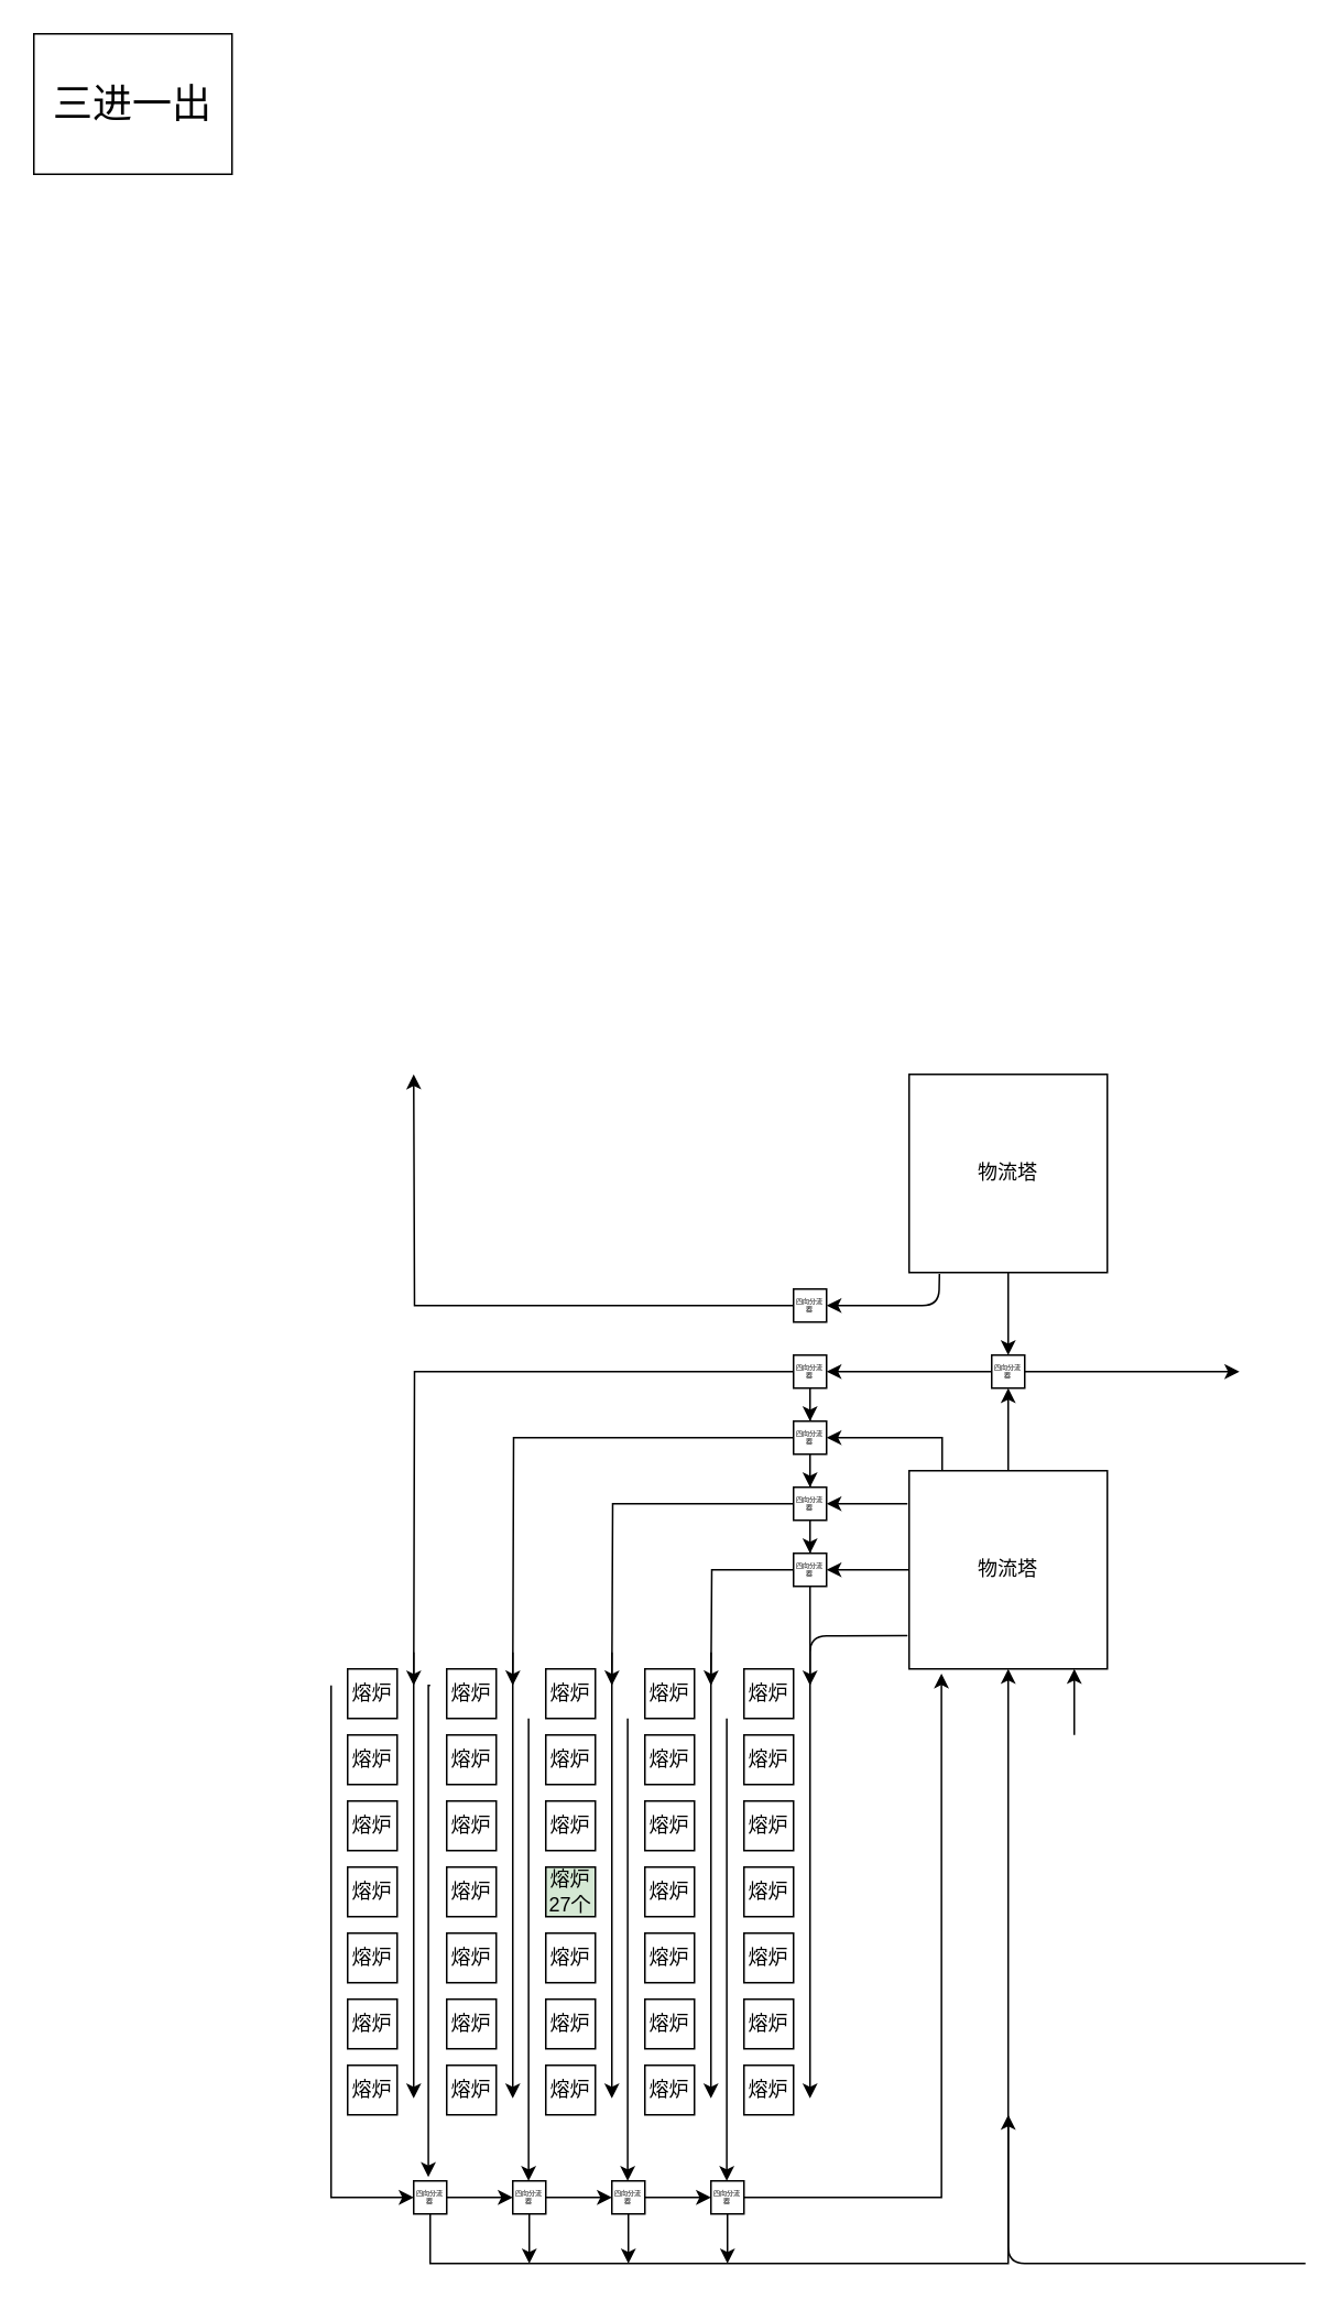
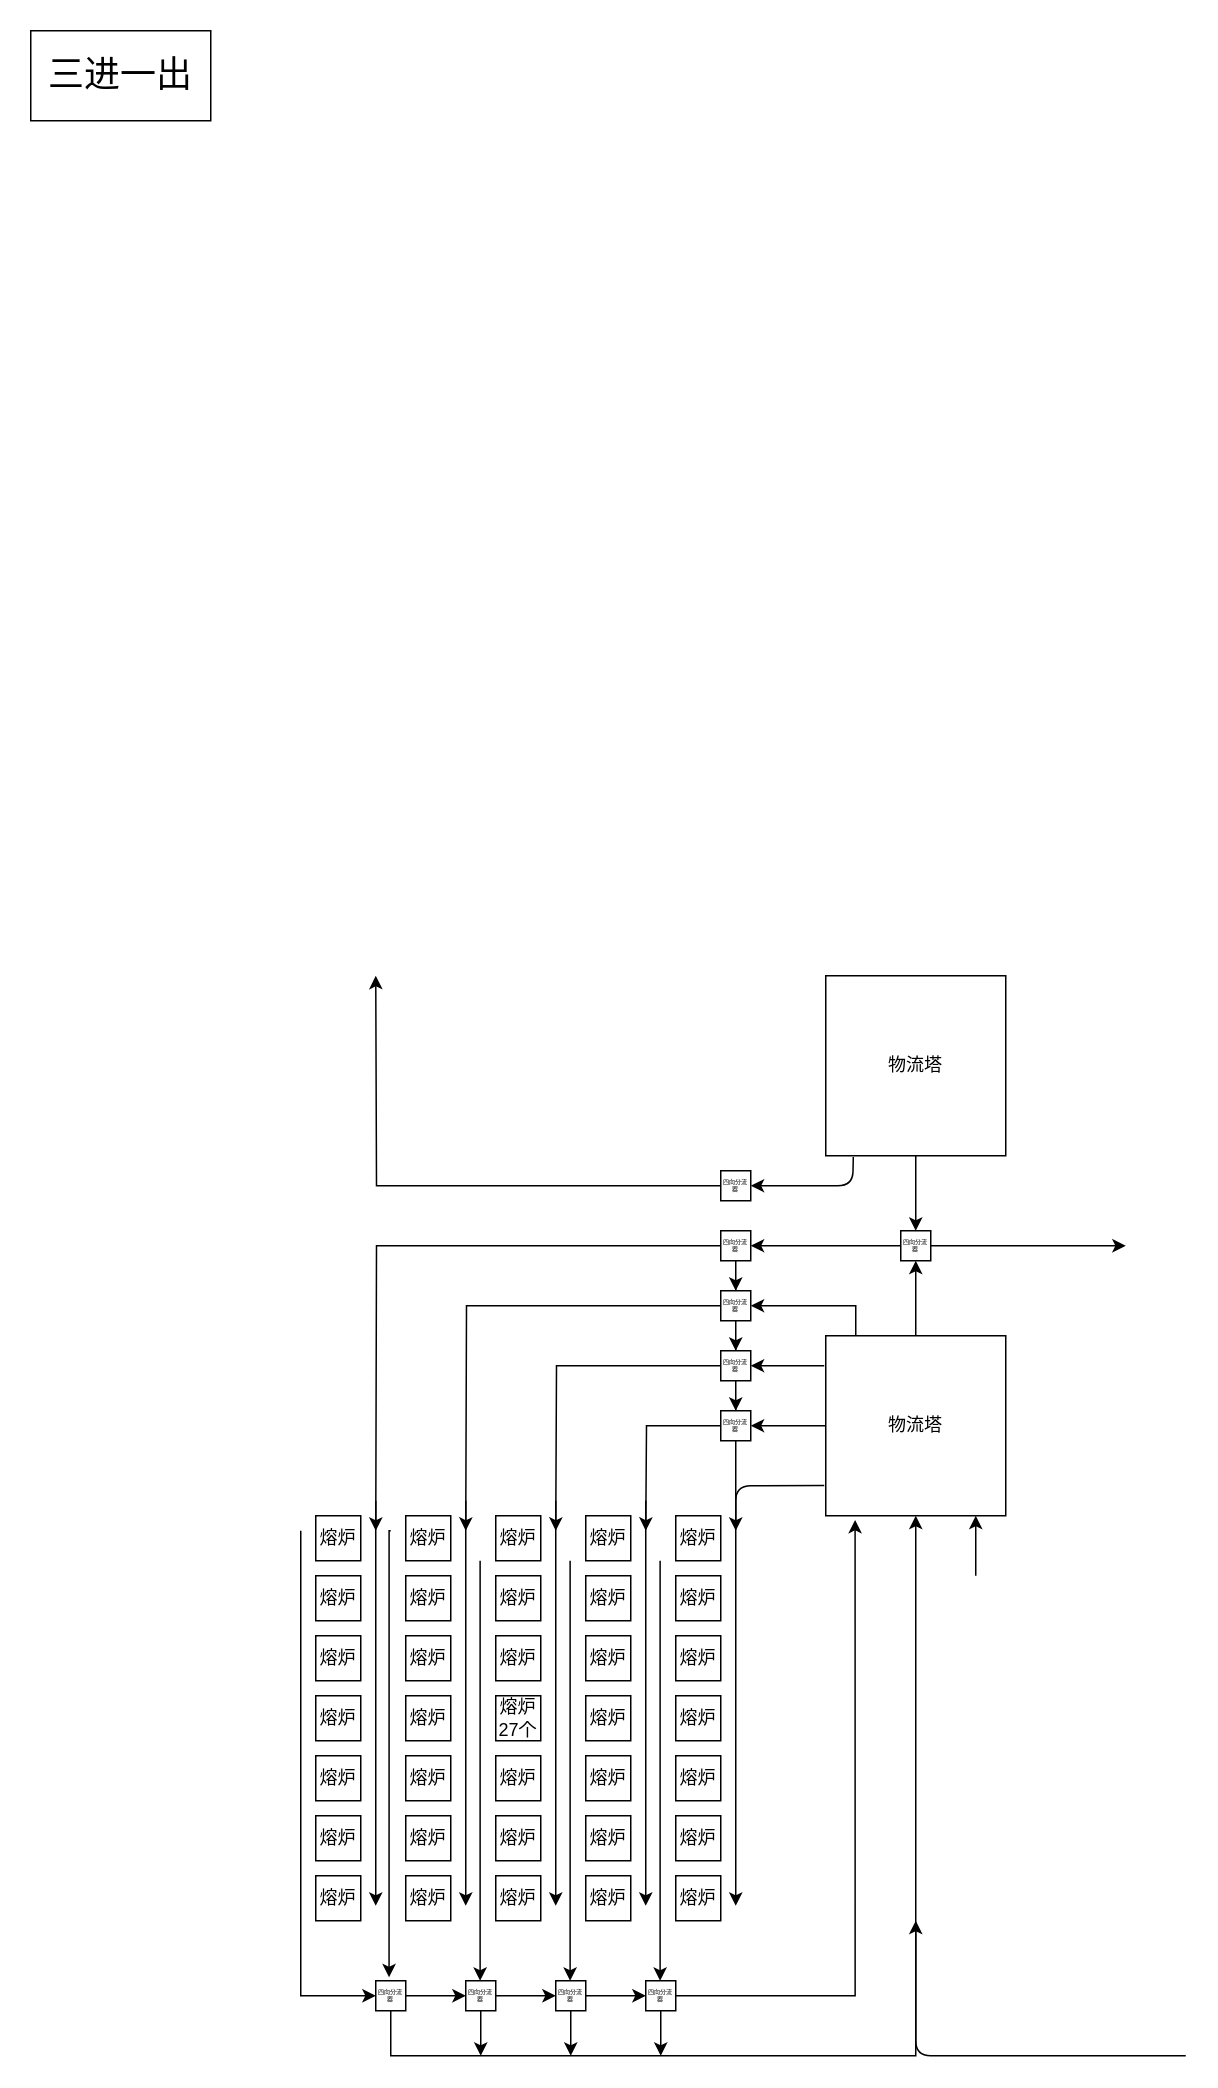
- <mxCell id="86" value="&lt;font style=&quot;font-size: 24px&quot;&gt;三进一出&lt;/font&gt;" style="whiteSpace=wrap;html=1;" vertex="1" parent="1"><mxGeometry x="20" y="20" width="120" height="85" as="geometry" /></mxCell>
+ <mxCell id="86" value="&lt;font style=&quot;font-size: 24px&quot;&gt;三进一出&lt;/font&gt;" style="whiteSpace=wrap;html=1;" vertex="1" parent="1"><mxGeometry x="20" y="20" width="120" height="60" as="geometry" /></mxCell>
- <mxCell id="63" value="熔炉27个&lt;br&gt;" style="rounded=0;whiteSpace=wrap;html=1;fillColor=#d5e8d4;" vertex="1" parent="1"><mxGeometry x="330" y="1130" width="30" height="30" as="geometry" /></mxCell>
+ <mxCell id="63" value="熔炉27个&lt;br&gt;" style="rounded=0;whiteSpace=wrap;html=1;" vertex="1" parent="1"><mxGeometry x="330" y="1130" width="30" height="30" as="geometry" /></mxCell>
